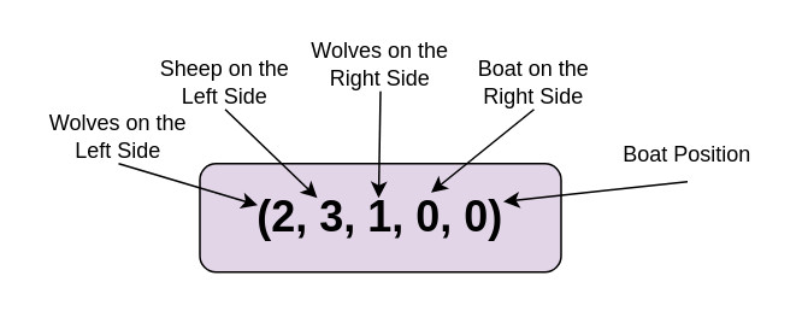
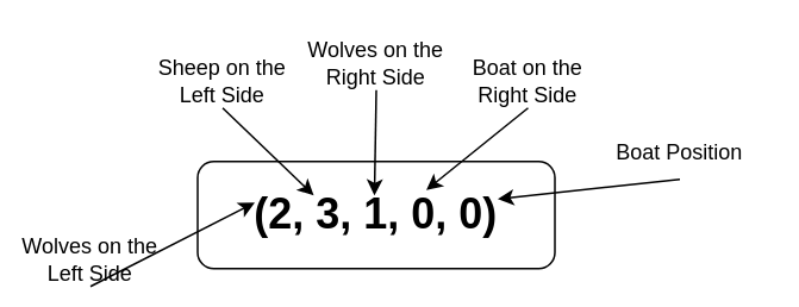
- <mxCell id="3" value="Wolves on the Left Side" style="text;html=1;strokeColor=none;fillColor=none;align=center;verticalAlign=middle;whiteSpace=wrap;rounded=0;" vertex="1" parent="1"><mxGeometry x="20" y="60" width="90" height="30" as="geometry" /></mxCell>
+ <mxCell id="3" value="Wolves on the Left Side" style="text;html=1;strokeColor=none;fillColor=none;align=center;verticalAlign=middle;whiteSpace=wrap;rounded=0;" vertex="1" parent="1"><mxGeometry x="5" y="130" width="90" height="30" as="geometry" /></mxCell>
- <mxCell id="2" value="&lt;h1&gt;(2, 3, 1, 0, 0)&lt;/h1&gt;" style="rounded=1;whiteSpace=wrap;html=1;fillColor=#e1d5e7;" vertex="1" parent="1"><mxGeometry x="110" y="90" width="200" height="60" as="geometry" /></mxCell>
+ <mxCell id="2" value="&lt;h1&gt;(2, 3, 1, 0, 0)&lt;/h1&gt;" style="rounded=1;whiteSpace=wrap;html=1;" vertex="1" parent="1"><mxGeometry x="110" y="90" width="200" height="60" as="geometry" /></mxCell>
